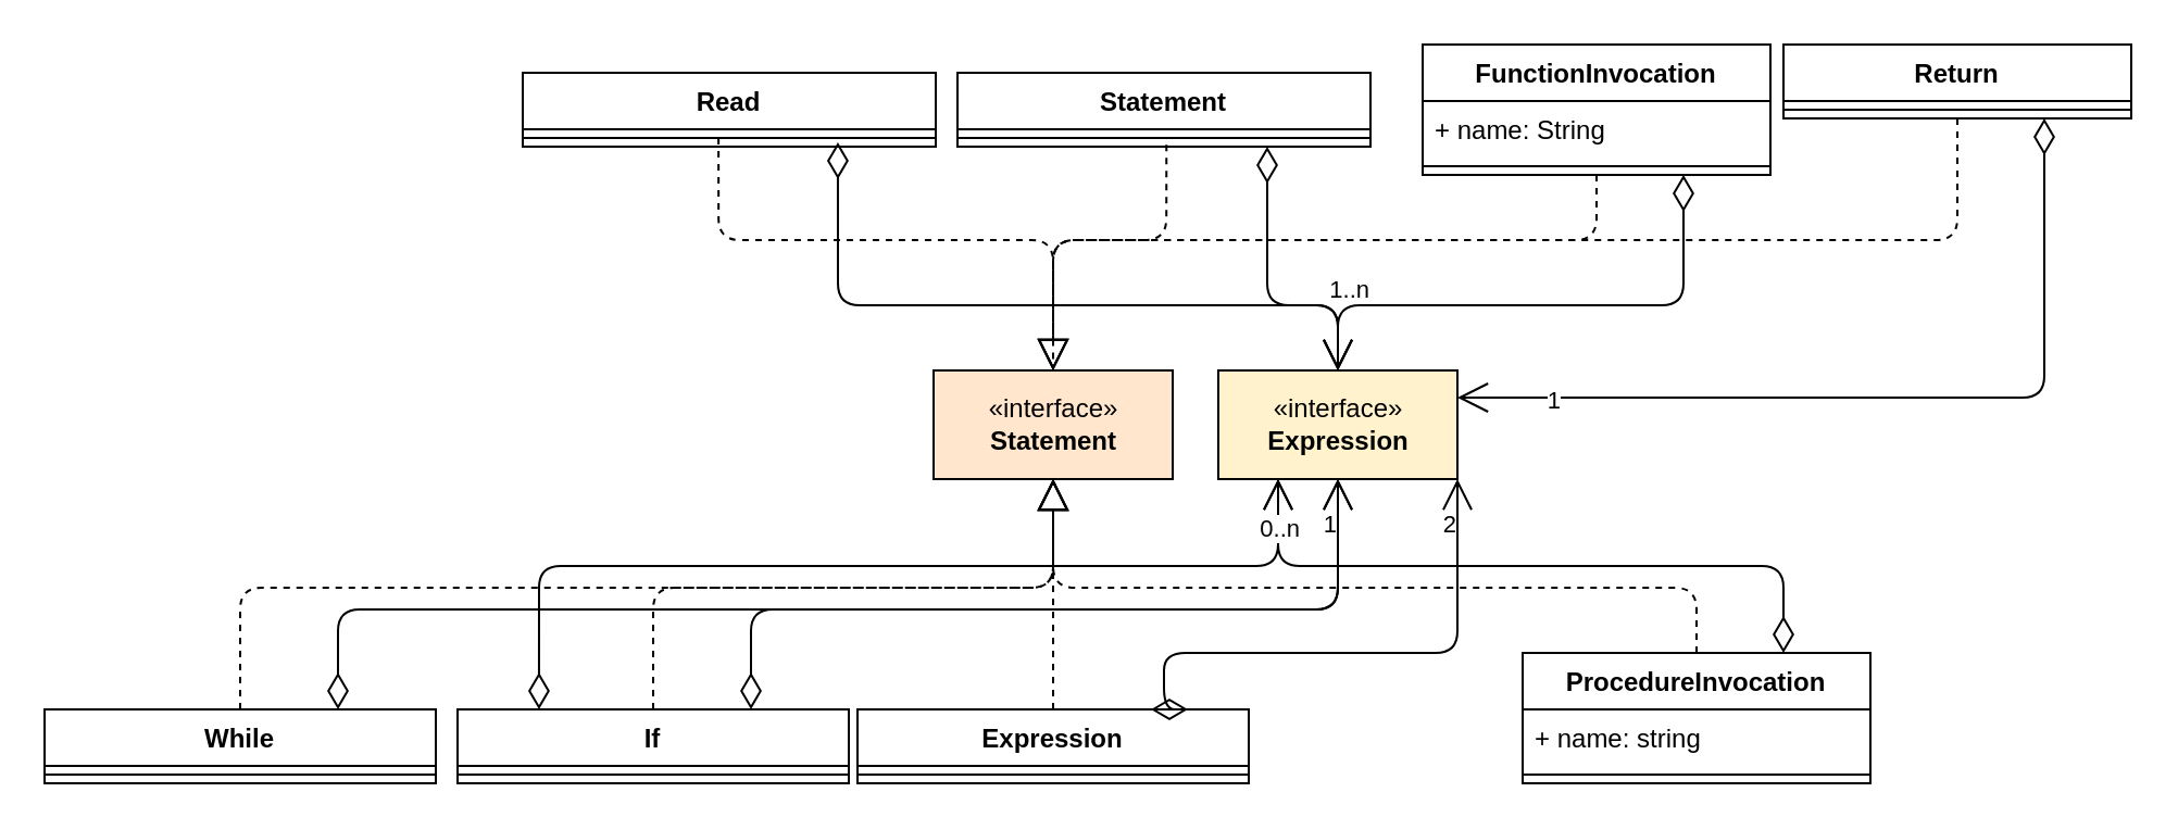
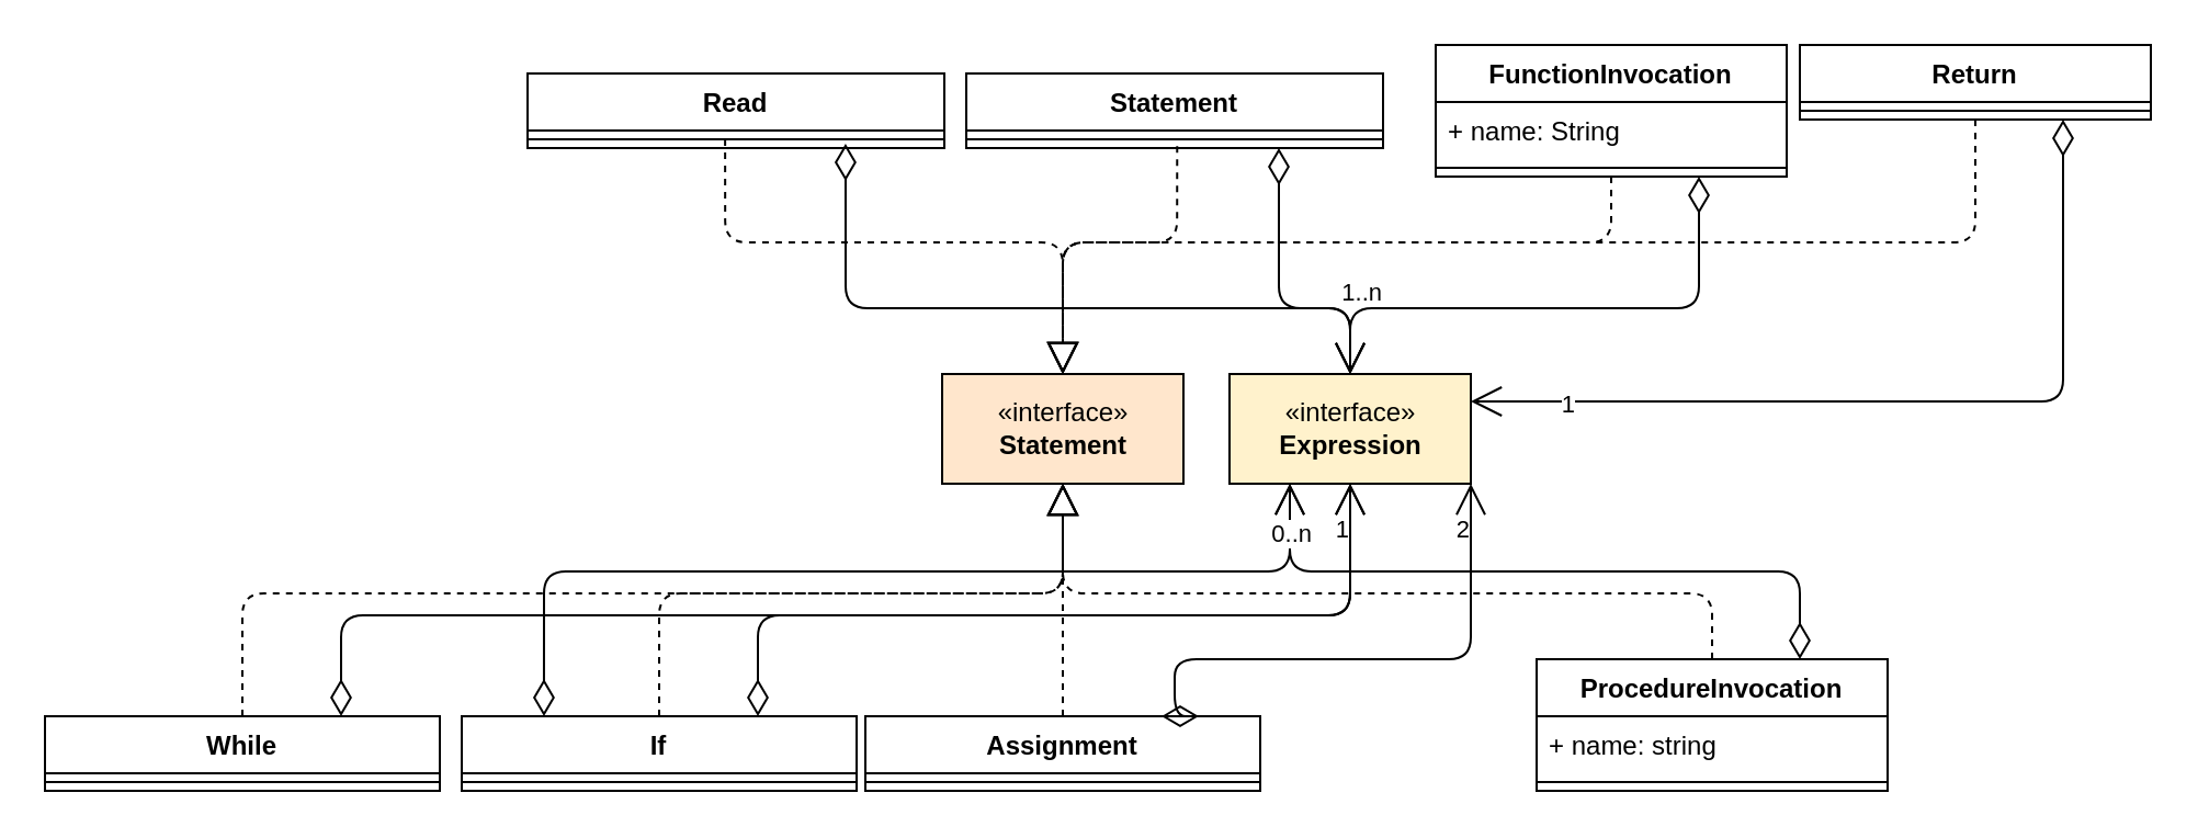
- <mxCell id="34" value="" style="endArrow=none;dashed=1;endFill=0;endSize=12;html=1;rounded=1;exitX=0.5;exitY=1;exitDx=0;exitDy=0;entryX=0.5;entryY=0;entryDx=0;entryDy=0;" parent="1" source="30" target="5" edge="1"><mxGeometry width="160" relative="1" as="geometry"><mxPoint x="744" y="90" as="sourcePoint" /><mxPoint x="480" y="170" as="targetPoint" /><Array as="points"><mxPoint x="900" y="110" /><mxPoint x="484" y="110" /></Array></mxGeometry></mxCell>
+ <mxCell id="34" value="" style="endArrow=block;dashed=1;endFill=0;endSize=12;html=1;rounded=1;exitX=0.5;exitY=1;exitDx=0;exitDy=0;entryX=0.5;entryY=0;entryDx=0;entryDy=0;" parent="1" source="30" target="5" edge="1"><mxGeometry width="160" relative="1" as="geometry"><mxPoint x="744" y="90" as="sourcePoint" /><mxPoint x="480" y="170" as="targetPoint" /><Array as="points"><mxPoint x="900" y="110" /><mxPoint x="484" y="110" /></Array></mxGeometry></mxCell>
- <mxCell id="2" value="Expression&#10;" style="swimlane;fontStyle=1;align=center;verticalAlign=top;childLayout=stackLayout;horizontal=1;startSize=26;horizontalStack=0;resizeParent=1;resizeParentMax=0;resizeLast=0;collapsible=1;marginBottom=0;" parent="1" vertex="1"><mxGeometry x="394" y="326" width="180" height="34" as="geometry" /></mxCell>
+ <mxCell id="2" value="Assignment&#10;" style="swimlane;fontStyle=1;align=center;verticalAlign=top;childLayout=stackLayout;horizontal=1;startSize=26;horizontalStack=0;resizeParent=1;resizeParentMax=0;resizeLast=0;collapsible=1;marginBottom=0;" parent="1" vertex="1"><mxGeometry x="394" y="326" width="180" height="34" as="geometry" /></mxCell>
